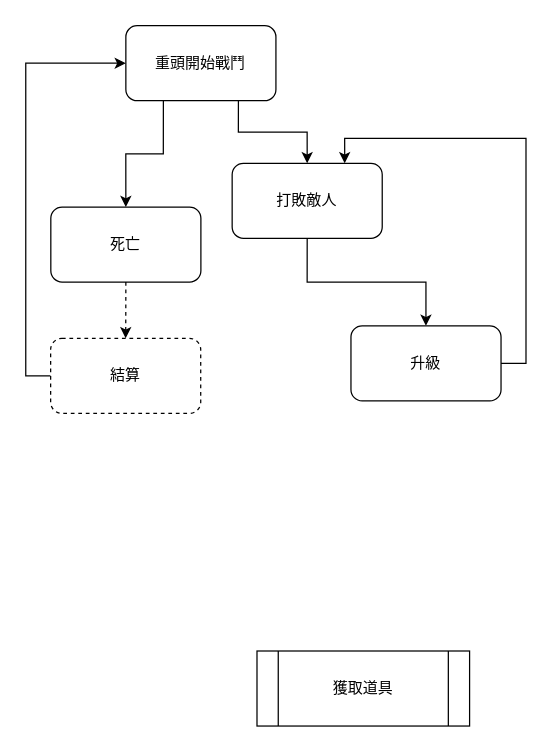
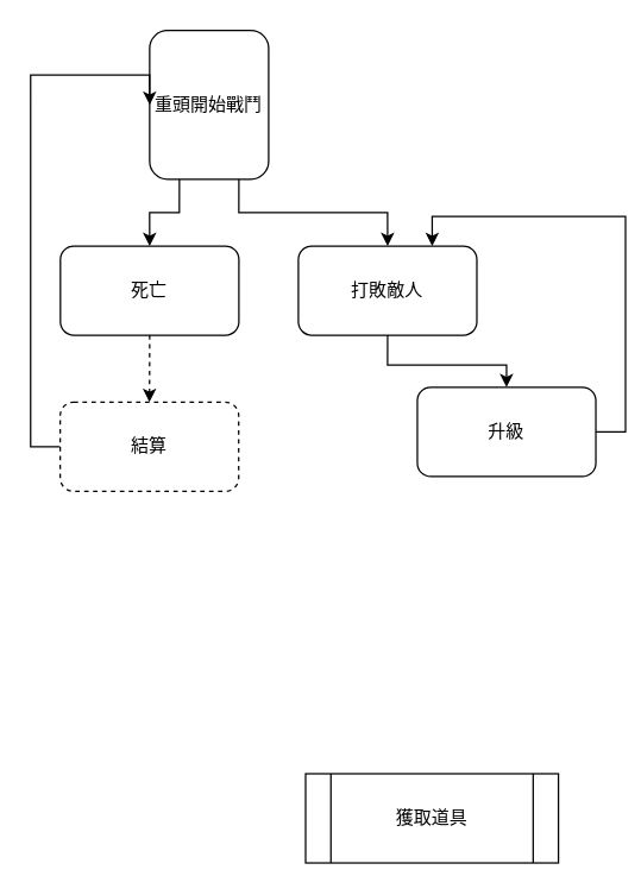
- <mxCell id="4" value="重頭開始戰鬥" style="rounded=1;whiteSpace=wrap;html=1;" parent="1" vertex="1"><mxGeometry x="100.14" y="20" width="120" height="60" as="geometry" /></mxCell>
+ <mxCell id="4" value="重頭開始戰鬥" style="rounded=1;whiteSpace=wrap;html=1;" parent="1" vertex="1"><mxGeometry x="100.14" y="20" width="80" height="100" as="geometry" /></mxCell>
- <mxCell id="6" value="打敗敵人" style="rounded=1;whiteSpace=wrap;html=1;" parent="1" vertex="1"><mxGeometry x="185.14" y="130" width="120" height="60" as="geometry" /></mxCell>
+ <mxCell id="6" value="打敗敵人" style="rounded=1;whiteSpace=wrap;html=1;" parent="1" vertex="1"><mxGeometry x="200.14" y="165" width="120" height="60" as="geometry" /></mxCell>
